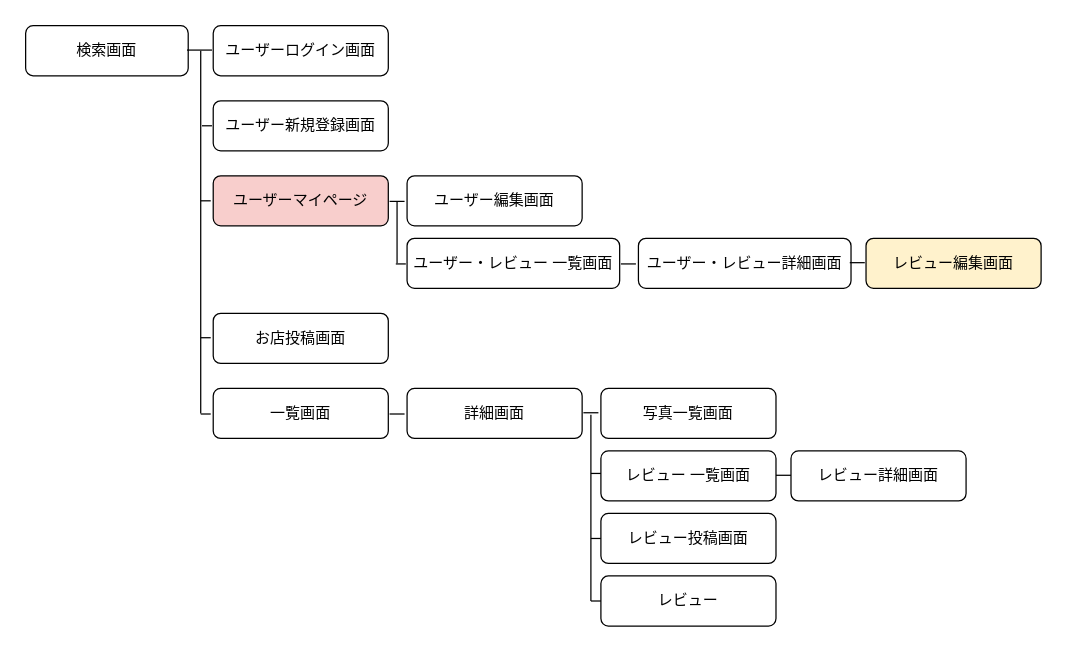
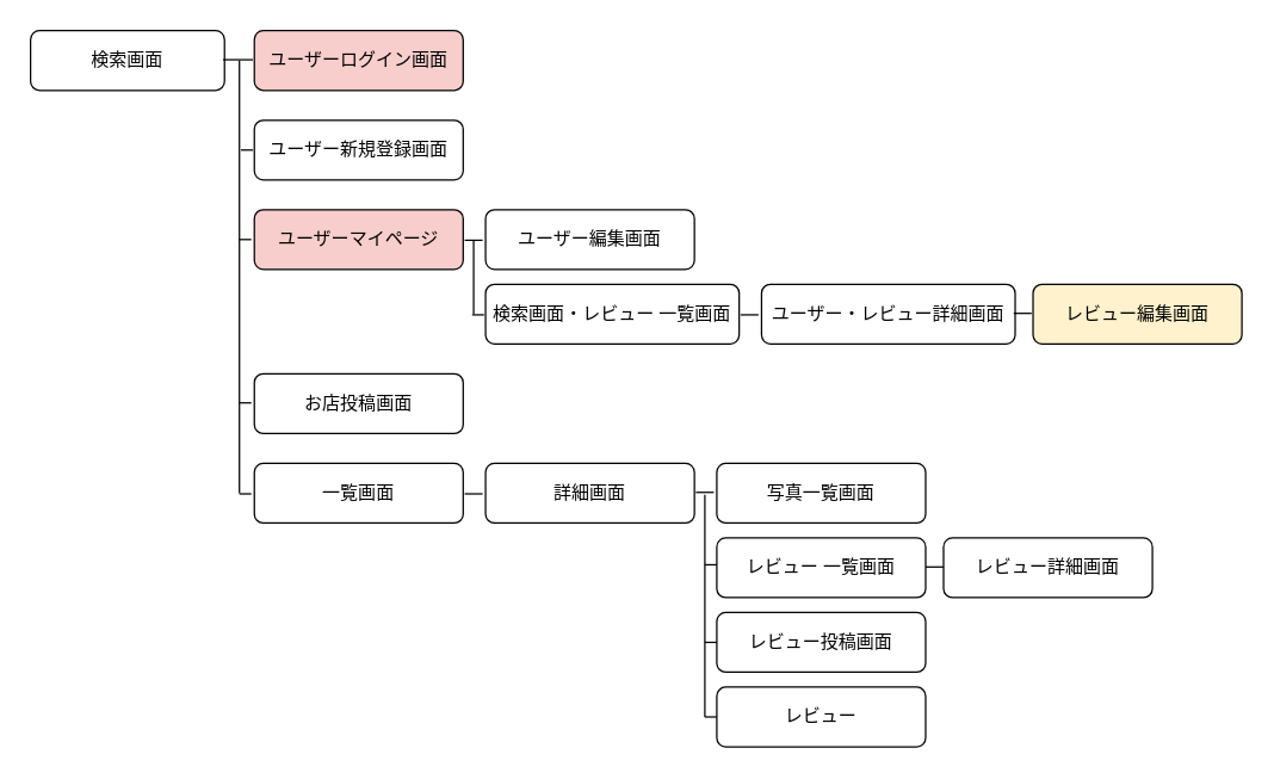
- <mxCell id="4" value="ユーザーログイン画面" style="rounded=1;whiteSpace=wrap;html=1;" vertex="1" parent="1"><mxGeometry x="170" y="20" width="140" height="40" as="geometry" /></mxCell>
+ <mxCell id="4" value="ユーザーログイン画面" style="rounded=1;whiteSpace=wrap;html=1;fillColor=#f8cecc;" vertex="1" parent="1"><mxGeometry x="170" y="20" width="140" height="40" as="geometry" /></mxCell>
- <mxCell id="12" value="ユーザー・レビュー 一覧画面" style="rounded=1;whiteSpace=wrap;html=1;" vertex="1" parent="1"><mxGeometry x="325" y="190" width="170" height="40" as="geometry" /></mxCell>
+ <mxCell id="12" value="検索画面・レビュー 一覧画面" style="rounded=1;whiteSpace=wrap;html=1;" vertex="1" parent="1"><mxGeometry x="325" y="190" width="170" height="40" as="geometry" /></mxCell>
